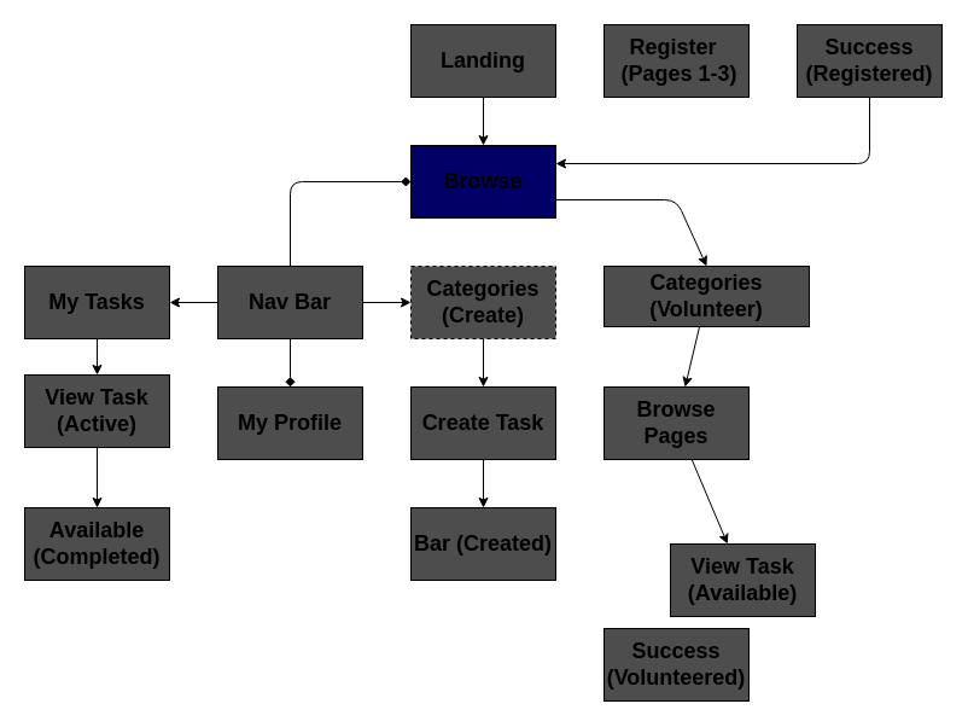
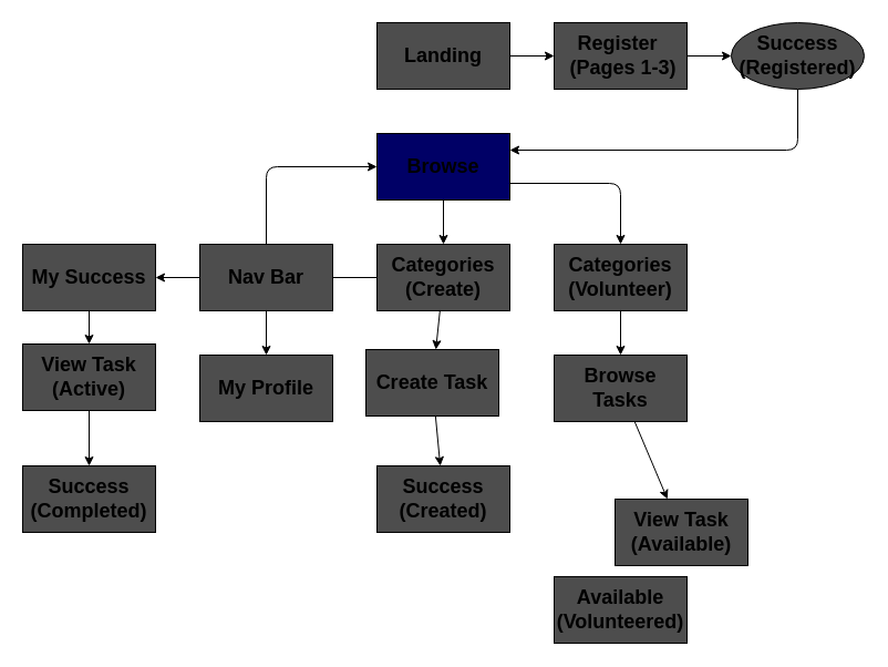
+ <mxCell id="2" value="" style="edgeStyle=none;html=1;fillColor=#666666;" edge="1" parent="1" source="4" target="6"><mxGeometry relative="1" as="geometry" /></mxCell>
+ <mxCell id="5" value="" style="edgeStyle=none;html=1;fillColor=#666666;" edge="1" parent="1" source="6" target="8"><mxGeometry relative="1" as="geometry" /></mxCell>
- <mxCell id="8" value="&lt;h2&gt;Success (Registered)&lt;/h2&gt;" style="rounded=0;whiteSpace=wrap;html=1;fillColor=#4D4D4D;" vertex="1" parent="1"><mxGeometry x="660" y="20" width="120" height="60" as="geometry" /></mxCell>
+ <mxCell id="8" value="&lt;h2&gt;Success (Registered)&lt;/h2&gt;" style="ellipse;whiteSpace=wrap;html=1;fillColor=#4D4D4D;" vertex="1" parent="1"><mxGeometry x="660" y="20" width="120" height="60" as="geometry" /></mxCell>
- <mxCell id="3" style="edgeStyle=none;html=1;fillColor=#666666;exitX=0.5;exitY=1;exitDx=0;exitDy=0;entryX=0.5;entryY=0;entryDx=0;entryDy=0;" edge="1" parent="1" source="4" target="11"><mxGeometry relative="1" as="geometry"><mxPoint x="330" y="150" as="targetPoint" /><Array as="points" /></mxGeometry></mxCell>
- <mxCell id="32" style="edgeStyle=none;html=1;entryX=0;entryY=0.5;entryDx=0;entryDy=0;fillColor=#666666;exitX=0.5;exitY=0;exitDx=0;exitDy=0;endArrow=diamond;" edge="1" parent="1" source="33" target="11"><mxGeometry relative="1" as="geometry"><Array as="points"><mxPoint x="240" y="150" /></Array></mxGeometry></mxCell>
+ <mxCell id="32" style="edgeStyle=none;html=1;entryX=0;entryY=0.5;entryDx=0;entryDy=0;fillColor=#666666;exitX=0.5;exitY=0;exitDx=0;exitDy=0;" edge="1" parent="1" source="33" target="11"><mxGeometry relative="1" as="geometry"><Array as="points"><mxPoint x="240" y="150" /></Array></mxGeometry></mxCell>
+ <mxCell id="9" value="" style="edgeStyle=none;html=1;fillColor=#666666;" edge="1" parent="1" source="11" target="13"><mxGeometry relative="1" as="geometry" /></mxCell>
- <mxCell id="18" value="&lt;h2&gt;Categories (Volunteer)&lt;/h2&gt;" style="rounded=0;whiteSpace=wrap;html=1;fillColor=#4D4D4D;" vertex="1" parent="1"><mxGeometry x="500" y="220" width="170" height="50" as="geometry" /></mxCell>
+ <mxCell id="18" value="&lt;h2&gt;Categories (Volunteer)&lt;/h2&gt;" style="rounded=0;whiteSpace=wrap;html=1;fillColor=#4D4D4D;" vertex="1" parent="1"><mxGeometry x="500" y="220" width="120" height="60" as="geometry" /></mxCell>
- <mxCell id="25" value="&lt;h2&gt;My Tasks&lt;/h2&gt;" style="rounded=0;whiteSpace=wrap;html=1;fillColor=#4D4D4D;" vertex="1" parent="1"><mxGeometry x="20" y="220" width="120" height="60" as="geometry" /></mxCell>
+ <mxCell id="25" value="&lt;h2&gt;My Success&lt;/h2&gt;" style="rounded=0;whiteSpace=wrap;html=1;fillColor=#4D4D4D;" vertex="1" parent="1"><mxGeometry x="20" y="220" width="120" height="60" as="geometry" /></mxCell>
- <mxCell id="29" value="" style="edgeStyle=none;html=1;fillColor=#666666;" edge="1" parent="1" source="33" target="13"><mxGeometry relative="1" as="geometry" /></mxCell>
+ <mxCell id="29" value="" style="edgeStyle=none;html=1;fillColor=#666666;endArrow=none;" edge="1" parent="1" source="33" target="13"><mxGeometry relative="1" as="geometry" /></mxCell>
- <mxCell id="13" value="&lt;h2&gt;Categories (Create)&lt;/h2&gt;" style="rounded=0;whiteSpace=wrap;html=1;fillColor=#4D4D4D;dashed=1;" vertex="1" parent="1"><mxGeometry x="340" y="220" width="120" height="60" as="geometry" /></mxCell>
+ <mxCell id="13" value="&lt;h2&gt;Categories (Create)&lt;/h2&gt;" style="rounded=0;whiteSpace=wrap;html=1;fillColor=#4D4D4D;" vertex="1" parent="1"><mxGeometry x="340" y="220" width="120" height="60" as="geometry" /></mxCell>
- <mxCell id="31" value="" style="edgeStyle=none;html=1;fillColor=#666666;endArrow=diamond;" edge="1" parent="1" source="33" target="23"><mxGeometry relative="1" as="geometry" /></mxCell>
+ <mxCell id="31" value="" style="edgeStyle=none;html=1;fillColor=#666666;" edge="1" parent="1" source="33" target="23"><mxGeometry relative="1" as="geometry" /></mxCell>
- <mxCell id="16" value="&lt;h2&gt;Create Task&lt;/h2&gt;" style="rounded=0;whiteSpace=wrap;html=1;fillColor=#4D4D4D;" vertex="1" parent="1"><mxGeometry x="340" y="320" width="120" height="60" as="geometry" /></mxCell>
+ <mxCell id="16" value="&lt;h2&gt;Create Task&lt;/h2&gt;" style="rounded=0;whiteSpace=wrap;html=1;fillColor=#4D4D4D;" vertex="1" parent="1"><mxGeometry x="330" y="315" width="120" height="60" as="geometry" /></mxCell>
- <mxCell id="20" value="&lt;h2&gt;Browse Pages&lt;/h2&gt;" style="rounded=0;whiteSpace=wrap;html=1;fillColor=#4D4D4D;" vertex="1" parent="1"><mxGeometry x="500" y="320" width="120" height="60" as="geometry" /></mxCell>
+ <mxCell id="20" value="&lt;h2&gt;Browse Tasks&lt;/h2&gt;" style="rounded=0;whiteSpace=wrap;html=1;fillColor=#4D4D4D;" vertex="1" parent="1"><mxGeometry x="500" y="320" width="120" height="60" as="geometry" /></mxCell>
- <mxCell id="28" value="&lt;h2&gt;Available (Completed)&lt;/h2&gt;" style="rounded=0;whiteSpace=wrap;html=1;fillColor=#4D4D4D;" vertex="1" parent="1"><mxGeometry x="20" y="420" width="120" height="60" as="geometry" /></mxCell>
+ <mxCell id="28" value="&lt;h2&gt;Success (Completed)&lt;/h2&gt;" style="rounded=0;whiteSpace=wrap;html=1;fillColor=#4D4D4D;" vertex="1" parent="1"><mxGeometry x="20" y="420" width="120" height="60" as="geometry" /></mxCell>
- <mxCell id="14" value="&lt;h2&gt;Bar (Created)&lt;/h2&gt;" style="rounded=0;whiteSpace=wrap;html=1;fillColor=#4D4D4D;" vertex="1" parent="1"><mxGeometry x="340" y="420" width="120" height="60" as="geometry" /></mxCell>
+ <mxCell id="14" value="&lt;h2&gt;Success (Created)&lt;/h2&gt;" style="rounded=0;whiteSpace=wrap;html=1;fillColor=#4D4D4D;" vertex="1" parent="1"><mxGeometry x="340" y="420" width="120" height="60" as="geometry" /></mxCell>
- <mxCell id="22" value="&lt;h2&gt;Success (Volunteered)&lt;/h2&gt;" style="rounded=0;whiteSpace=wrap;html=1;fillColor=#4D4D4D;" vertex="1" parent="1"><mxGeometry x="500" y="520" width="120" height="60" as="geometry" /></mxCell>
+ <mxCell id="22" value="&lt;h2&gt;Available (Volunteered)&lt;/h2&gt;" style="rounded=0;whiteSpace=wrap;html=1;fillColor=#4D4D4D;" vertex="1" parent="1"><mxGeometry x="500" y="520" width="120" height="60" as="geometry" /></mxCell>
